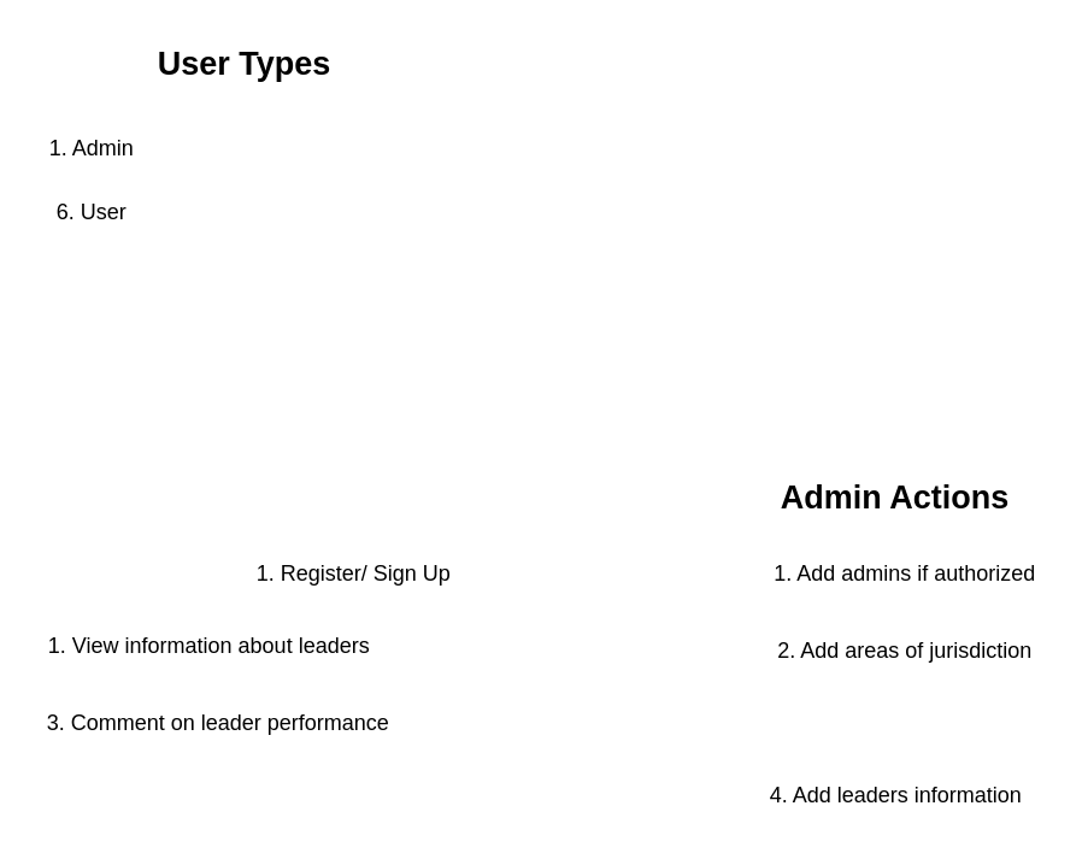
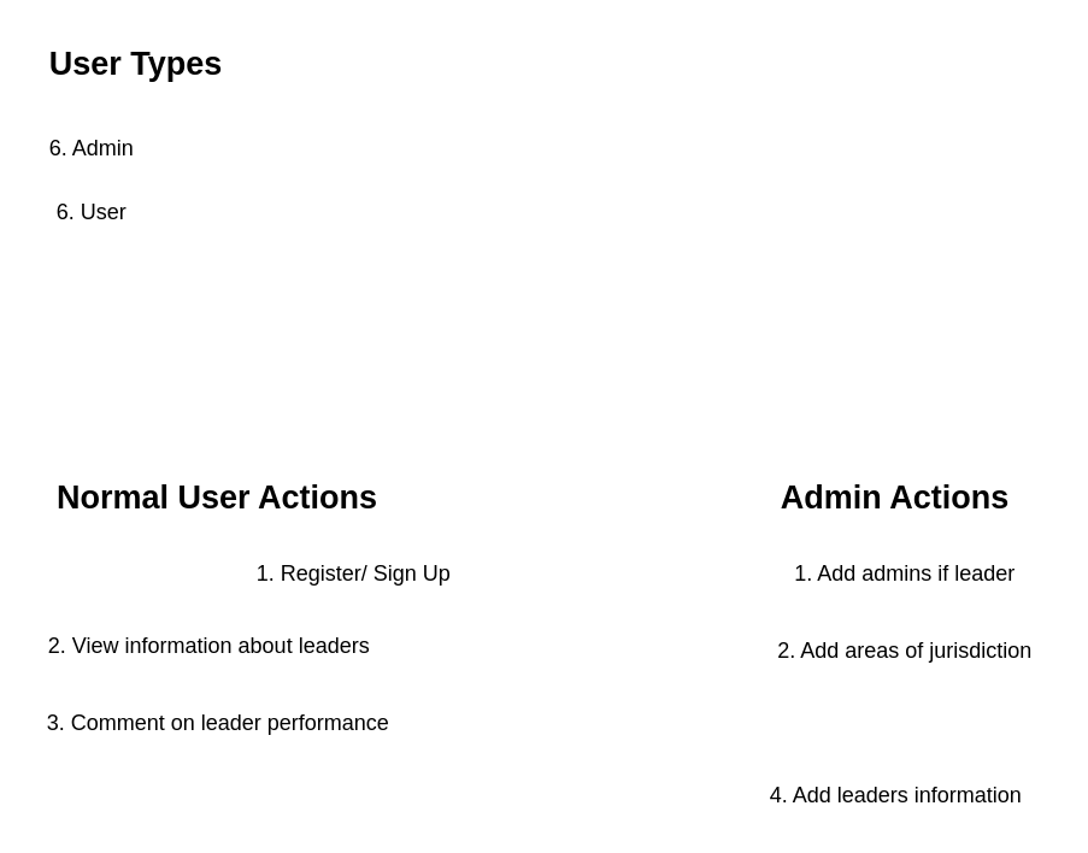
- <mxCell id="2" value="&lt;b&gt;&lt;font style=&quot;font-size: 18px;&quot;&gt;User Types&lt;/font&gt;&lt;/b&gt;" style="text;html=1;strokeColor=none;fillColor=none;align=center;verticalAlign=middle;whiteSpace=wrap;rounded=0;" parent="1" vertex="1"><mxGeometry x="80" y="20" width="110" height="30" as="geometry" /></mxCell>
+ <mxCell id="2" value="&lt;b&gt;&lt;font style=&quot;font-size: 18px;&quot;&gt;User Types&lt;/font&gt;&lt;/b&gt;" style="text;html=1;strokeColor=none;fillColor=none;align=center;verticalAlign=middle;whiteSpace=wrap;rounded=0;" parent="1" vertex="1"><mxGeometry x="20" y="20" width="110" height="30" as="geometry" /></mxCell>
- <mxCell id="3" value="&lt;font style=&quot;font-size: 12px;&quot;&gt;1. Admin&lt;/font&gt;" style="text;html=1;align=center;verticalAlign=middle;resizable=0;points=[];autosize=1;strokeColor=none;fillColor=none;fontSize=18;" parent="1" vertex="1"><mxGeometry x="20" y="65" width="60" height="30" as="geometry" /></mxCell>
+ <mxCell id="3" value="&lt;font style=&quot;font-size: 12px;&quot;&gt;6. Admin&lt;/font&gt;" style="text;html=1;align=center;verticalAlign=middle;resizable=0;points=[];autosize=1;strokeColor=none;fillColor=none;fontSize=18;" parent="1" vertex="1"><mxGeometry x="20" y="65" width="60" height="30" as="geometry" /></mxCell>
+ <mxCell id="5" value="&lt;b&gt;&lt;font style=&quot;font-size: 18px;&quot;&gt;Normal User Actions&lt;/font&gt;&lt;/b&gt;" style="text;html=1;strokeColor=none;fillColor=none;align=center;verticalAlign=middle;whiteSpace=wrap;rounded=0;" parent="1" vertex="1"><mxGeometry x="20" y="260" width="200" height="30" as="geometry" /></mxCell>
- <mxCell id="10" value="&lt;font style=&quot;font-size: 12px;&quot;&gt;1. Add admins if authorized&lt;/font&gt;" style="text;html=1;align=center;verticalAlign=middle;resizable=0;points=[];autosize=1;strokeColor=none;fillColor=none;fontSize=18;" parent="1" vertex="1"><mxGeometry x="420" y="300" width="160" height="30" as="geometry" /></mxCell>
+ <mxCell id="10" value="&lt;font style=&quot;font-size: 12px;&quot;&gt;1. Add admins if leader&lt;/font&gt;" style="text;html=1;align=center;verticalAlign=middle;resizable=0;points=[];autosize=1;strokeColor=none;fillColor=none;fontSize=18;" parent="1" vertex="1"><mxGeometry x="420" y="300" width="160" height="30" as="geometry" /></mxCell>
- <mxCell id="7" value="&lt;font style=&quot;font-size: 12px;&quot;&gt;1. View information about leaders&lt;/font&gt;" style="text;html=1;align=center;verticalAlign=middle;resizable=0;points=[];autosize=1;strokeColor=none;fillColor=none;fontSize=18;" parent="1" vertex="1"><mxGeometry x="20" y="340" width="190" height="30" as="geometry" /></mxCell>
+ <mxCell id="7" value="&lt;font style=&quot;font-size: 12px;&quot;&gt;2. View information about leaders&lt;/font&gt;" style="text;html=1;align=center;verticalAlign=middle;resizable=0;points=[];autosize=1;strokeColor=none;fillColor=none;fontSize=18;" parent="1" vertex="1"><mxGeometry x="20" y="340" width="190" height="30" as="geometry" /></mxCell>
